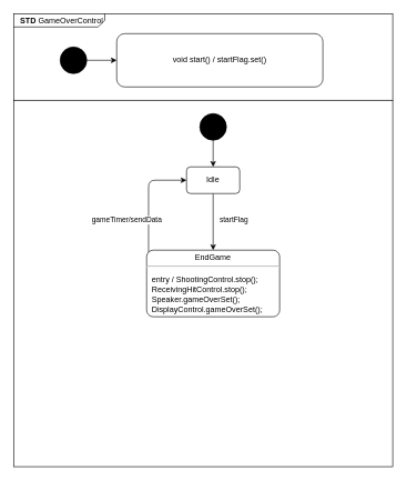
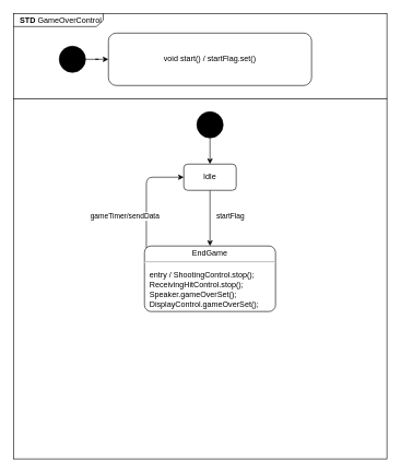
- <mxCell id="5" value="void start() / startFlag.set()" style="rounded=1;whiteSpace=wrap;html=1;" parent="2" vertex="1"><mxGeometry x="155" y="30" width="310" height="80" as="geometry" /></mxCell>
+ <mxCell id="5" value="void start() / startFlag.set()" style="rounded=1;whiteSpace=wrap;html=1;" parent="2" vertex="1"><mxGeometry x="145" y="30" width="310" height="80" as="geometry" /></mxCell>
